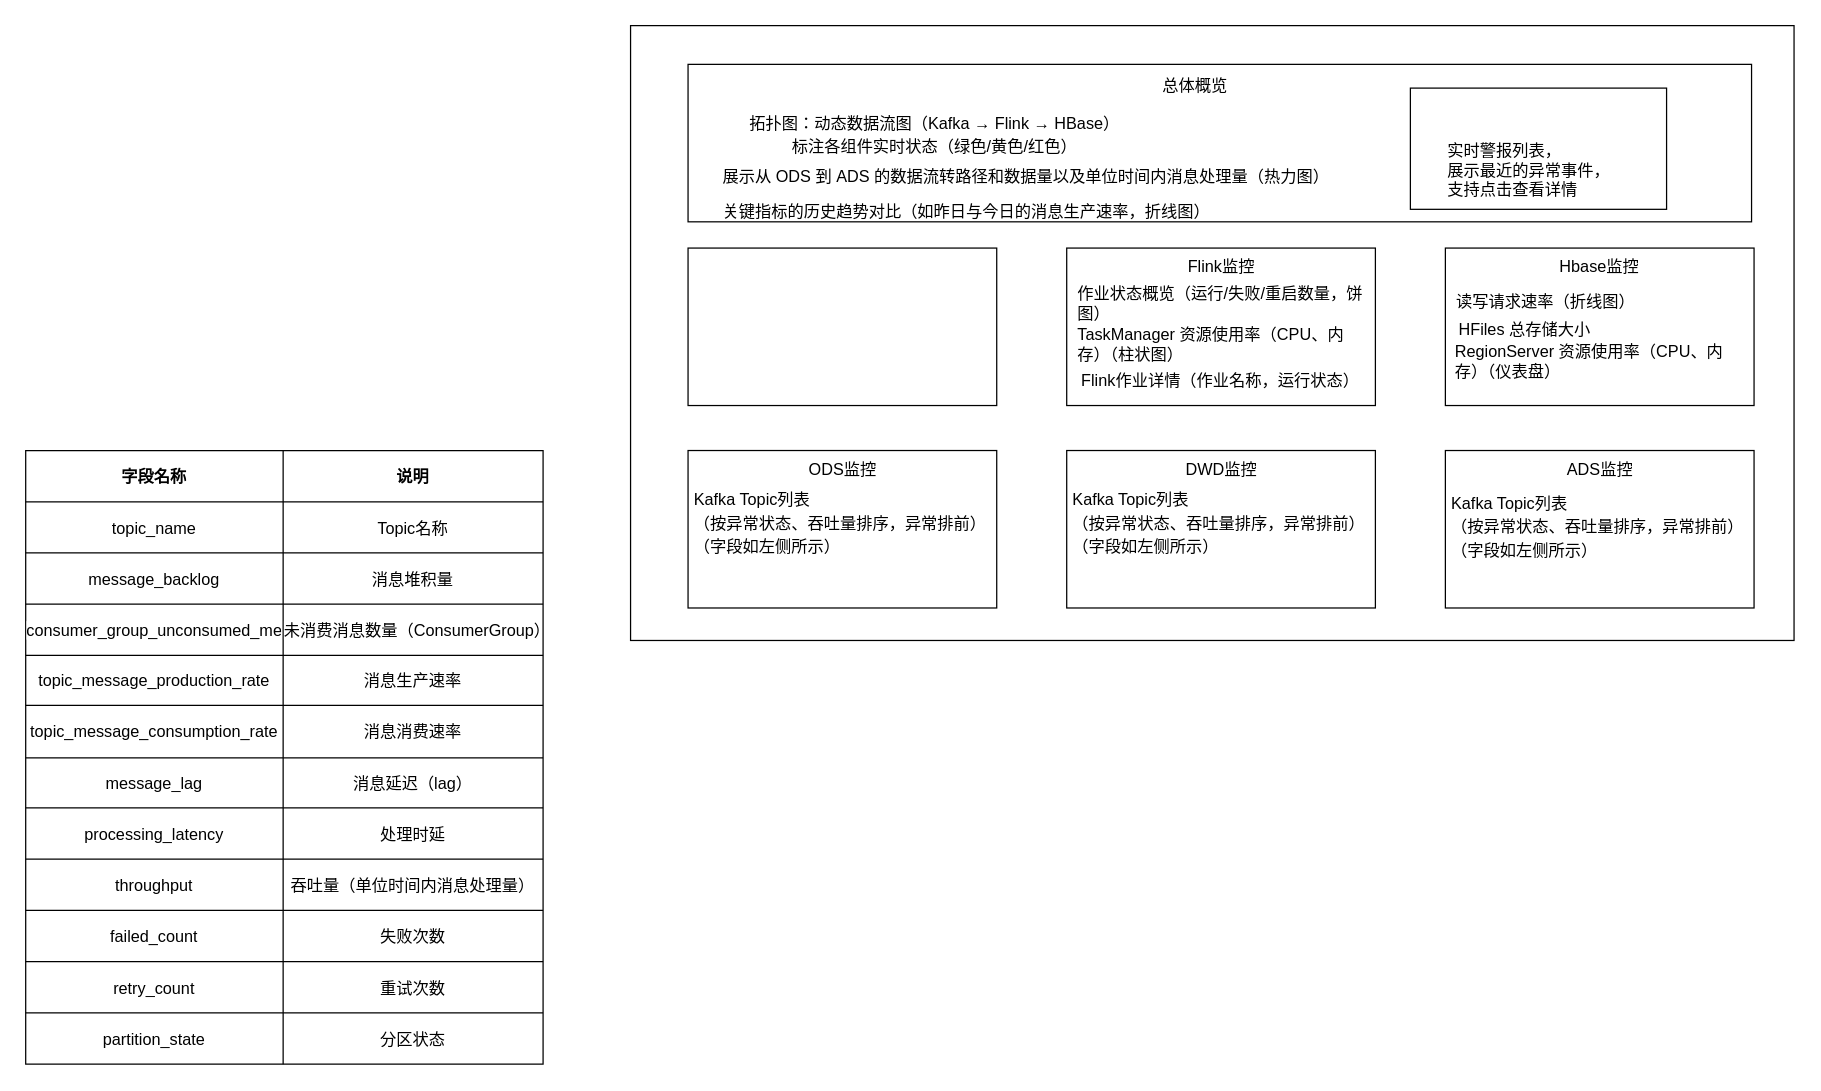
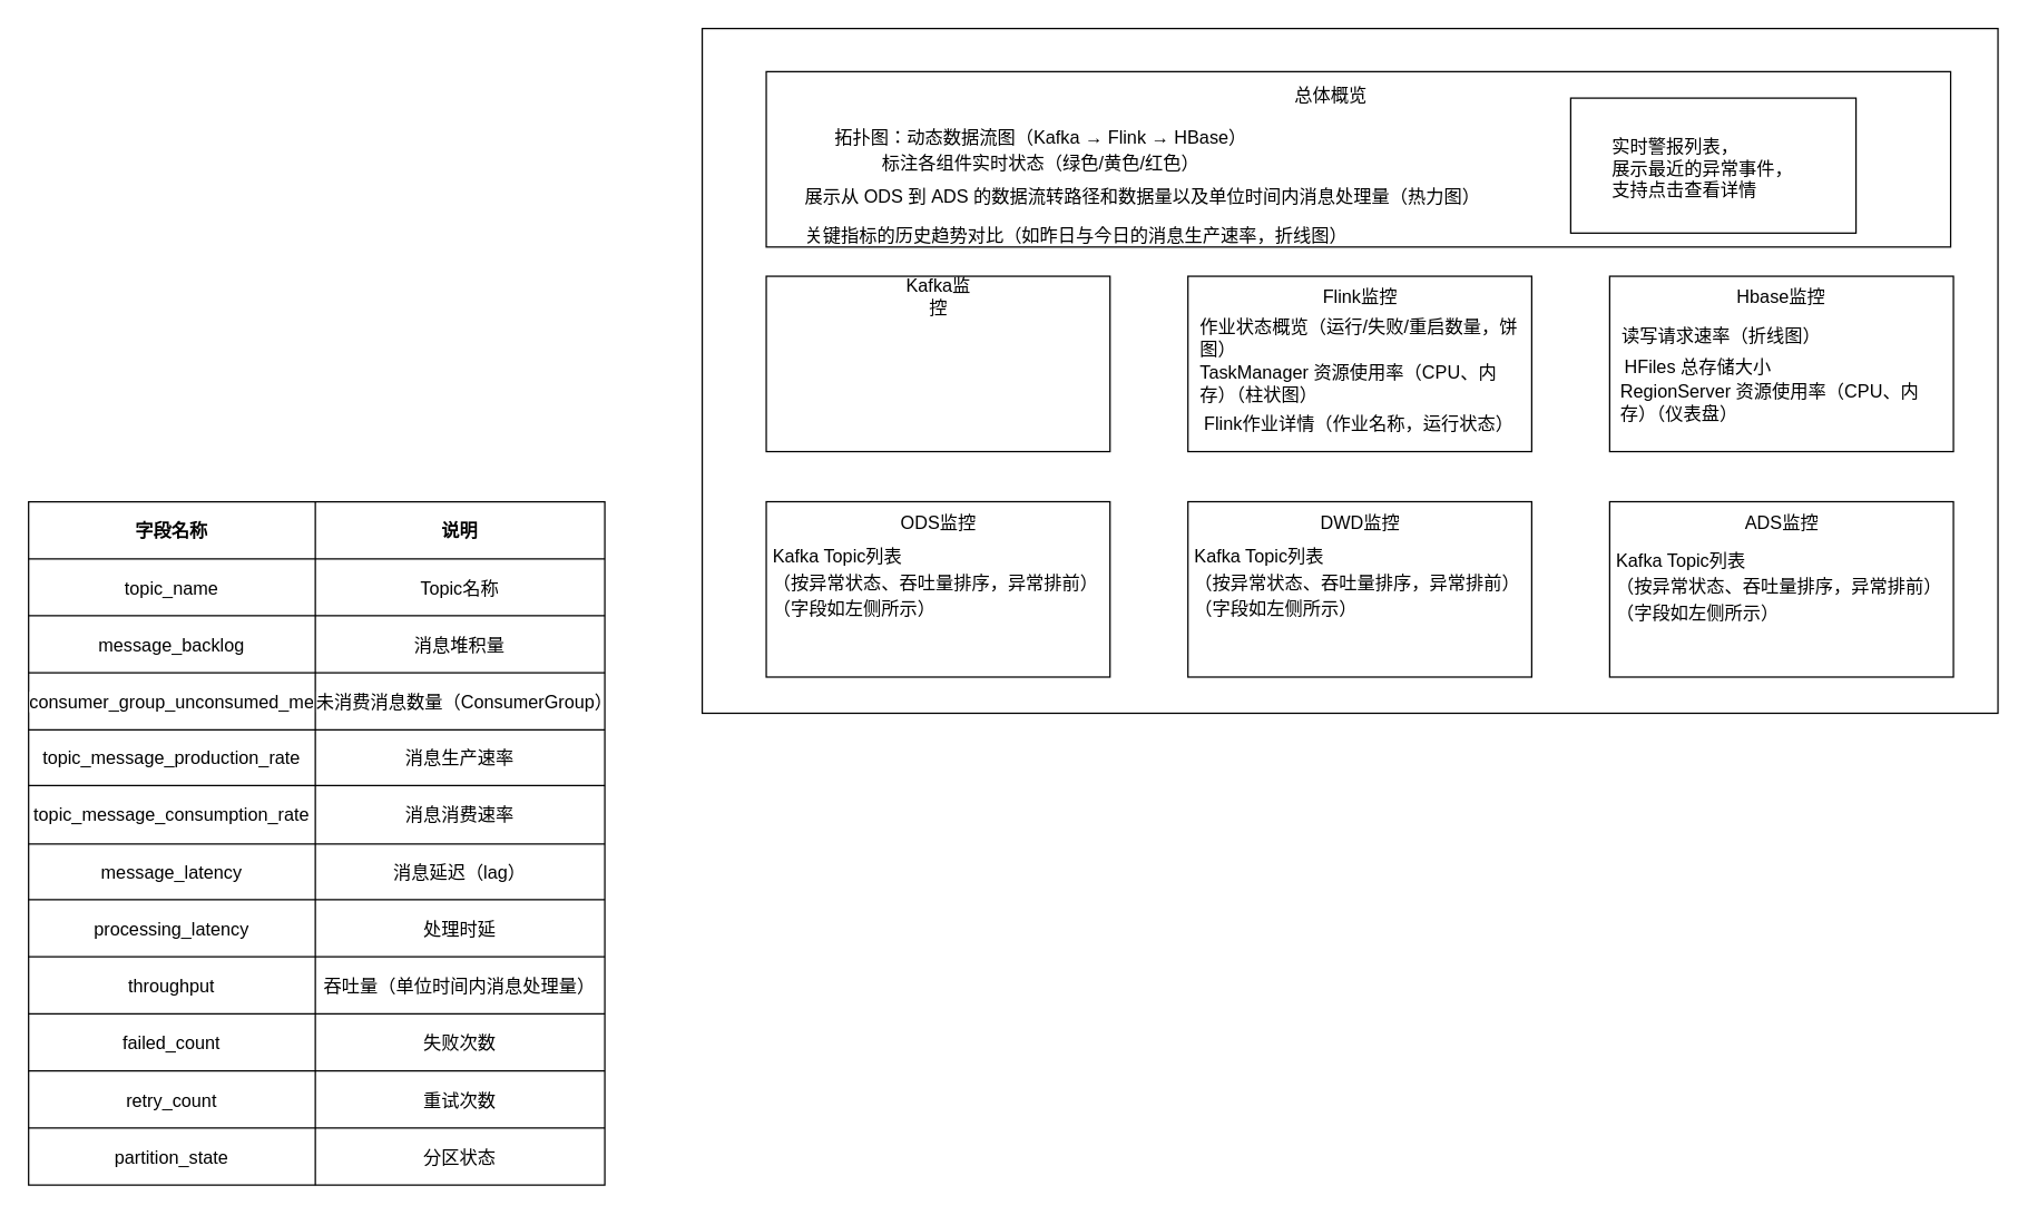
- <mxCell id="16" value="&lt;div&gt;实时警报列表，&lt;/div&gt;&lt;div&gt;展示最近的异常事件，&lt;/div&gt;&lt;div&gt;支持点击查看详情&lt;/div&gt;" style="text;whiteSpace=wrap;html=1;fontFamily=Helvetica;fontSize=13;" vertex="1" parent="1"><mxGeometry x="1156" y="106" width="142" height="49" as="geometry" /></mxCell>
+ <mxCell id="16" value="&lt;div&gt;实时警报列表，&lt;/div&gt;&lt;div&gt;展示最近的异常事件，&lt;/div&gt;&lt;div&gt;支持点击查看详情&lt;/div&gt;" style="text;whiteSpace=wrap;html=1;fontFamily=Helvetica;fontSize=13;" vertex="1" parent="1"><mxGeometry x="1156" y="91" width="142" height="49" as="geometry" /></mxCell>
+ <mxCell id="4" value="Kafka监控" style="text;html=1;align=center;verticalAlign=middle;whiteSpace=wrap;rounded=0;fontFamily=Helvetica;fontSize=13;" vertex="1" parent="1"><mxGeometry x="643.5" y="198" width="60" height="30" as="geometry" /></mxCell>
- <mxCell id="47" value="&lt;span style=&quot;text-align: left; white-space: pre; background-color: rgb(255, 255, 255);&quot;&gt;message_lag&lt;/span&gt;" style="shape=partialRectangle;html=1;whiteSpace=wrap;connectable=0;strokeColor=inherit;overflow=hidden;fillColor=none;top=0;left=0;bottom=0;right=0;pointerEvents=1;fontFamily=Helvetica;fontSize=13;" vertex="1" parent="46"><mxGeometry width="206" height="40" as="geometry"><mxRectangle width="206" height="40" as="alternateBounds" /></mxGeometry></mxCell>
+ <mxCell id="47" value="&lt;span style=&quot;text-align: left; white-space: pre; background-color: rgb(255, 255, 255);&quot;&gt;message_latency&lt;/span&gt;" style="shape=partialRectangle;html=1;whiteSpace=wrap;connectable=0;strokeColor=inherit;overflow=hidden;fillColor=none;top=0;left=0;bottom=0;right=0;pointerEvents=1;fontFamily=Helvetica;fontSize=13;" vertex="1" parent="46"><mxGeometry width="206" height="40" as="geometry"><mxRectangle width="206" height="40" as="alternateBounds" /></mxGeometry></mxCell>
